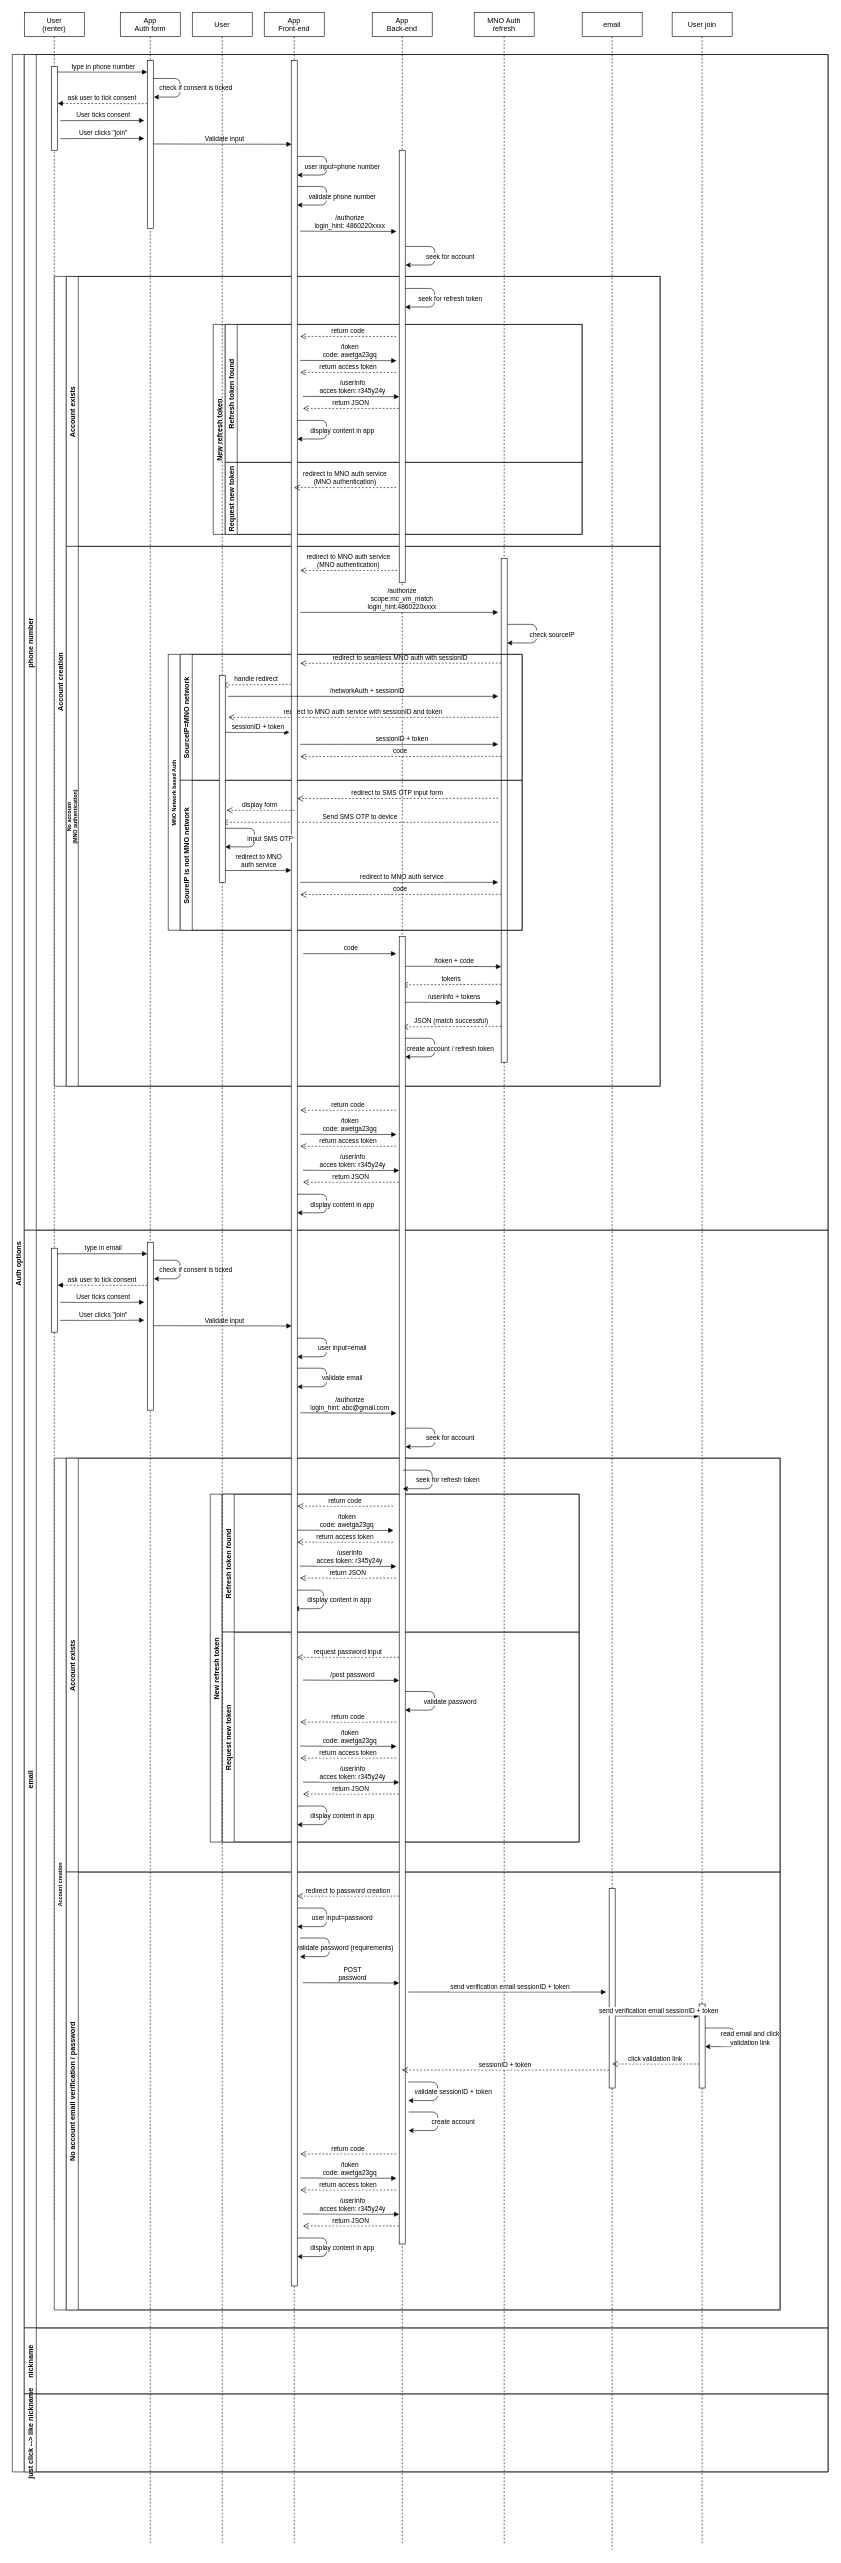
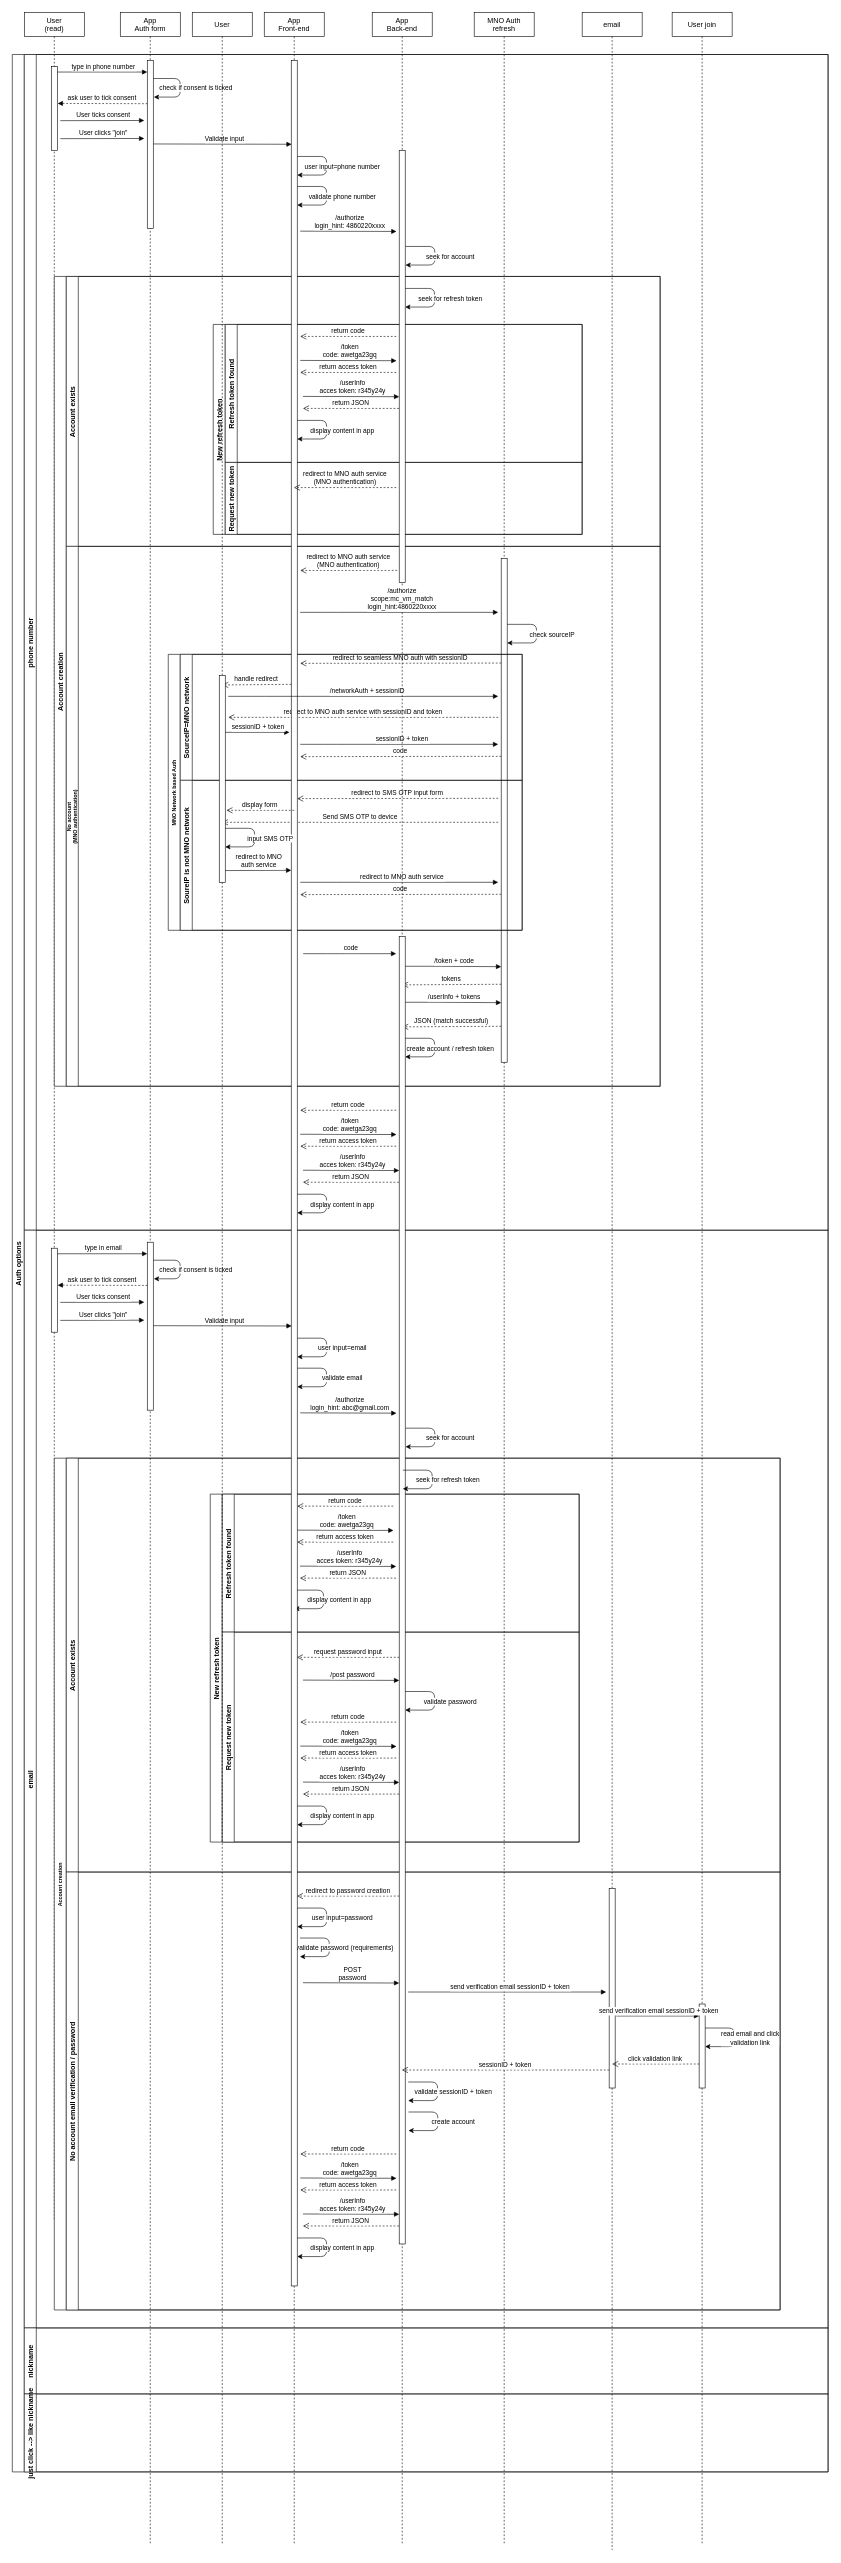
- <mxCell id="2" value="User&#10;(renter)" style="shape=umlLifeline;perimeter=lifelinePerimeter;container=1;collapsible=0;recursiveResize=0;rounded=0;shadow=0;strokeWidth=1;" parent="1" vertex="1"><mxGeometry x="40" y="20" width="100" height="3680" as="geometry" /></mxCell>
+ <mxCell id="2" value="User&#10;(read)" style="shape=umlLifeline;perimeter=lifelinePerimeter;container=1;collapsible=0;recursiveResize=0;rounded=0;shadow=0;strokeWidth=1;" parent="1" vertex="1"><mxGeometry x="40" y="20" width="100" height="3680" as="geometry" /></mxCell>
